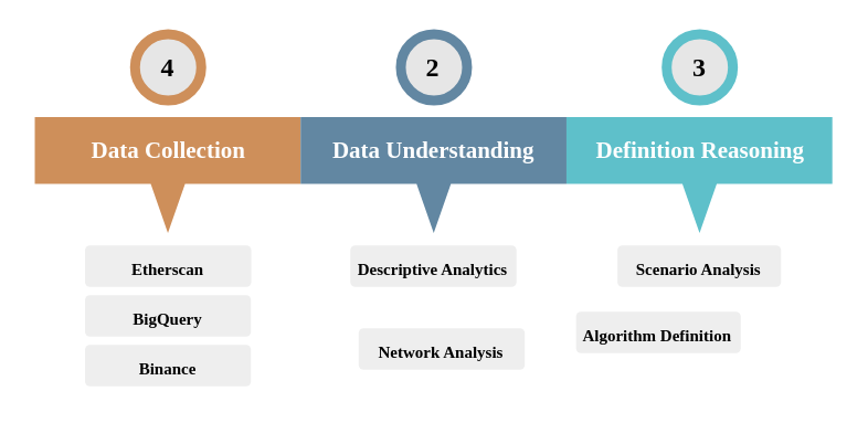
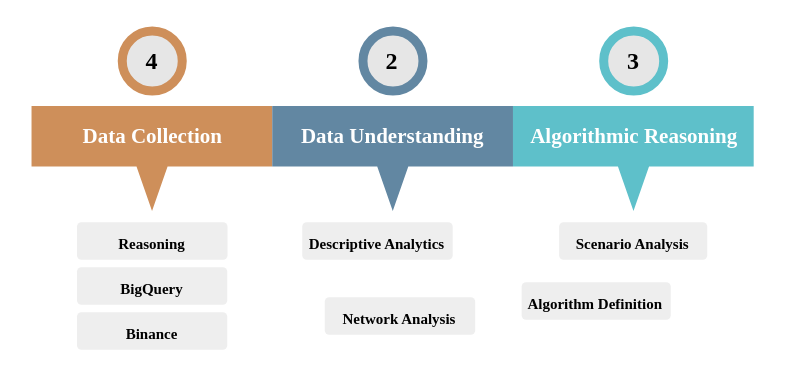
- <mxCell id="8" value="&lt;font face=&quot;Times New Roman&quot;&gt;Definition Reasoning&lt;/font&gt;" style="html=1;shape=mxgraph.infographic.barCallout;dx=80.34;dy=29.61;fillColor=#5ec0ca;strokeColor=none;align=center;verticalAlign=top;fontColor=#ffffff;fontSize=14;fontStyle=1;shadow=0;spacingTop=5;" vertex="1" parent="2"><mxGeometry x="320.96" y="50" width="160.48" height="70" as="geometry" /></mxCell>
+ <mxCell id="8" value="&lt;font face=&quot;Times New Roman&quot;&gt;Algorithmic Reasoning&lt;/font&gt;" style="html=1;shape=mxgraph.infographic.barCallout;dx=80.34;dy=29.61;fillColor=#5ec0ca;strokeColor=none;align=center;verticalAlign=top;fontColor=#ffffff;fontSize=14;fontStyle=1;shadow=0;spacingTop=5;" vertex="1" parent="2"><mxGeometry x="320.96" y="50" width="160.48" height="70" as="geometry" /></mxCell>
- <mxCell id="3" value="&lt;font face=&quot;Times New Roman&quot; style=&quot;font-size: 10px&quot;&gt;Descriptive Analytics&lt;/font&gt;" style="rounded=1;strokeColor=none;fillColor=#EEEEEE;align=center;arcSize=12;verticalAlign=top;whiteSpace=wrap;html=1;fontSize=12;fontStyle=1" vertex="1" parent="2"><mxGeometry x="190.48" y="127.5" width="100.3" height="25" as="geometry" /></mxCell>
+ <mxCell id="3" value="&lt;font face=&quot;Times New Roman&quot; style=&quot;font-size: 10px&quot;&gt;Descriptive Analytics&lt;/font&gt;" style="rounded=1;strokeColor=none;fillColor=#EEEEEE;align=center;arcSize=12;verticalAlign=top;whiteSpace=wrap;html=1;fontSize=12;fontStyle=1" vertex="1" parent="2"><mxGeometry x="180.48" y="127.5" width="100.3" height="25" as="geometry" /></mxCell>
- <mxCell id="12" value="&lt;font face=&quot;Times New Roman&quot; style=&quot;font-size: 10px&quot;&gt;Etherscan&lt;/font&gt;" style="rounded=1;strokeColor=none;fillColor=#EEEEEE;align=center;arcSize=12;verticalAlign=top;whiteSpace=wrap;html=1;fontSize=12;fontStyle=1" vertex="1" parent="2"><mxGeometry x="30.3" y="127.5" width="100.36" height="25" as="geometry" /></mxCell>
+ <mxCell id="12" value="&lt;font face=&quot;Times New Roman&quot; style=&quot;font-size: 10px&quot;&gt;Reasoning&lt;/font&gt;" style="rounded=1;strokeColor=none;fillColor=#EEEEEE;align=center;arcSize=12;verticalAlign=top;whiteSpace=wrap;html=1;fontSize=12;fontStyle=1" vertex="1" parent="2"><mxGeometry x="30.3" y="127.5" width="100.36" height="25" as="geometry" /></mxCell>
